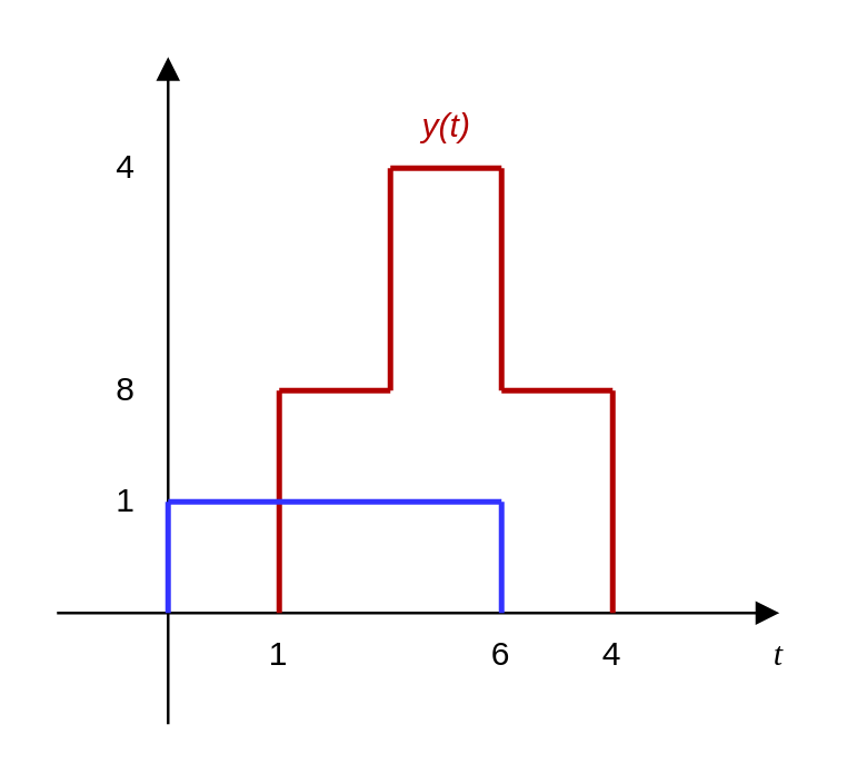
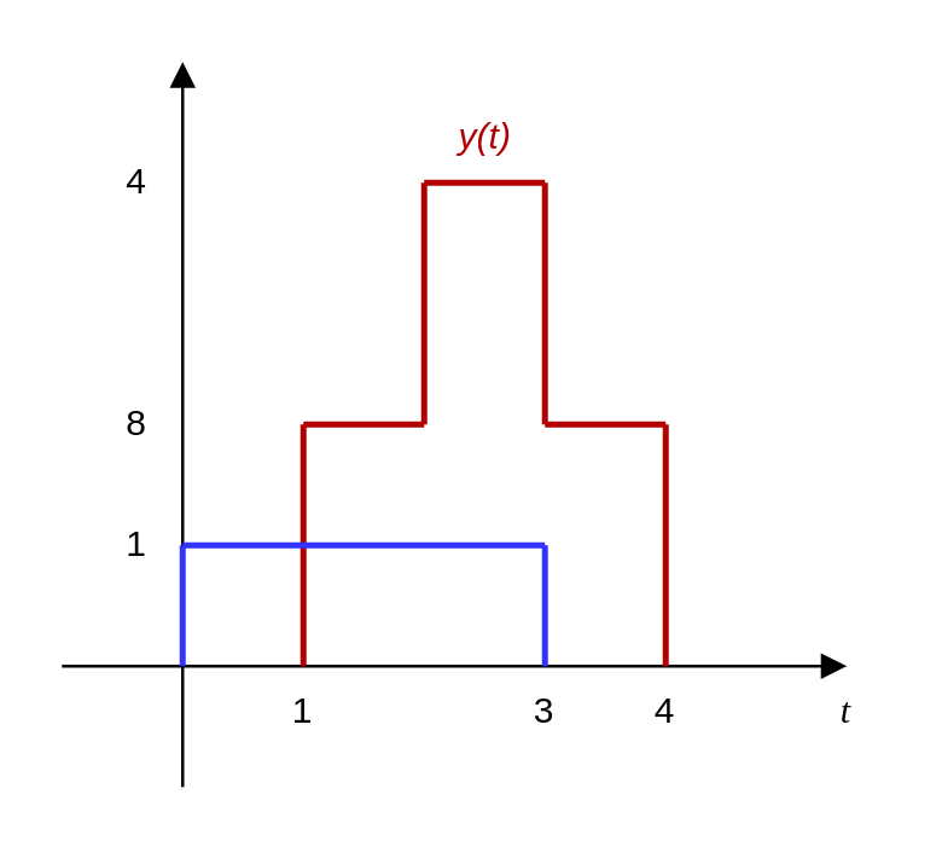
- <mxCell id="20" value="6" style="text;html=1;strokeColor=none;fillColor=none;align=center;verticalAlign=middle;whiteSpace=wrap;rounded=0;fontColor=#000000;" parent="1" vertex="1"><mxGeometry x="170" y="230" width="20" height="10" as="geometry" /></mxCell>
+ <mxCell id="20" value="3" style="text;html=1;strokeColor=none;fillColor=none;align=center;verticalAlign=middle;whiteSpace=wrap;rounded=0;fontColor=#000000;" parent="1" vertex="1"><mxGeometry x="170" y="230" width="20" height="10" as="geometry" /></mxCell>
